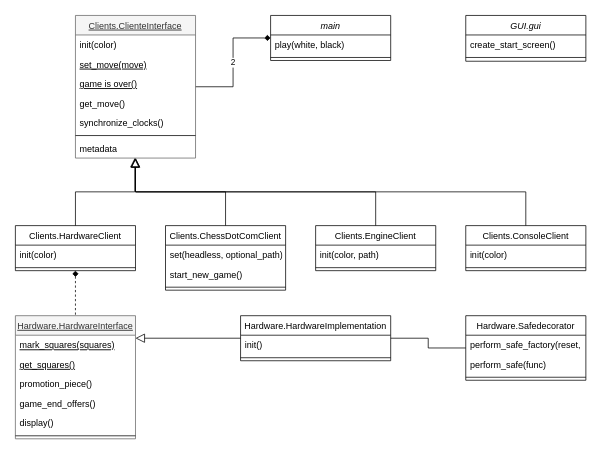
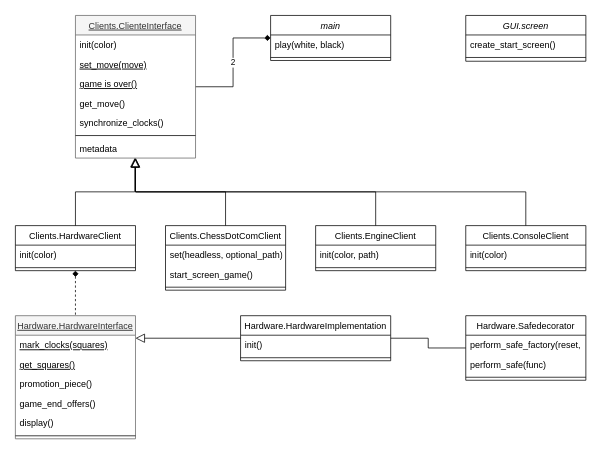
- <mxCell id="14" value="GUI.gui" style="swimlane;fontStyle=2;align=center;verticalAlign=top;childLayout=stackLayout;horizontal=1;startSize=26;horizontalStack=0;resizeParent=1;resizeLast=0;collapsible=1;marginBottom=0;rounded=0;shadow=0;strokeWidth=1;" vertex="1" parent="1"><mxGeometry x="620" y="20" width="160" height="61" as="geometry"><mxRectangle x="230" y="140" width="160" height="26" as="alternateBounds" /></mxGeometry></mxCell>
+ <mxCell id="14" value="GUI.screen" style="swimlane;fontStyle=2;align=center;verticalAlign=top;childLayout=stackLayout;horizontal=1;startSize=26;horizontalStack=0;resizeParent=1;resizeLast=0;collapsible=1;marginBottom=0;rounded=0;shadow=0;strokeWidth=1;" vertex="1" parent="1"><mxGeometry x="620" y="20" width="160" height="61" as="geometry"><mxRectangle x="230" y="140" width="160" height="26" as="alternateBounds" /></mxGeometry></mxCell>
- <mxCell id="19" value="start_new_game()" style="text;strokeColor=none;fillColor=none;align=left;verticalAlign=top;spacingLeft=4;spacingRight=4;overflow=hidden;rotatable=0;points=[[0,0.5],[1,0.5]];portConstraint=eastwest;" vertex="1" parent="17"><mxGeometry y="52" width="160" height="26" as="geometry" /></mxCell>
+ <mxCell id="19" value="start_screen_game()" style="text;strokeColor=none;fillColor=none;align=left;verticalAlign=top;spacingLeft=4;spacingRight=4;overflow=hidden;rotatable=0;points=[[0,0.5],[1,0.5]];portConstraint=eastwest;" vertex="1" parent="17"><mxGeometry y="52" width="160" height="26" as="geometry" /></mxCell>
- <mxCell id="36" value="mark_squares(squares)" style="text;align=left;verticalAlign=top;spacingLeft=4;spacingRight=4;overflow=hidden;rotatable=0;points=[[0,0.5],[1,0.5]];portConstraint=eastwest;rounded=0;shadow=0;html=0;fontStyle=4" vertex="1" parent="35"><mxGeometry y="26" width="160" height="26" as="geometry" /></mxCell>
+ <mxCell id="36" value="mark_clocks(squares)" style="text;align=left;verticalAlign=top;spacingLeft=4;spacingRight=4;overflow=hidden;rotatable=0;points=[[0,0.5],[1,0.5]];portConstraint=eastwest;rounded=0;shadow=0;html=0;fontStyle=4" vertex="1" parent="35"><mxGeometry y="26" width="160" height="26" as="geometry" /></mxCell>
